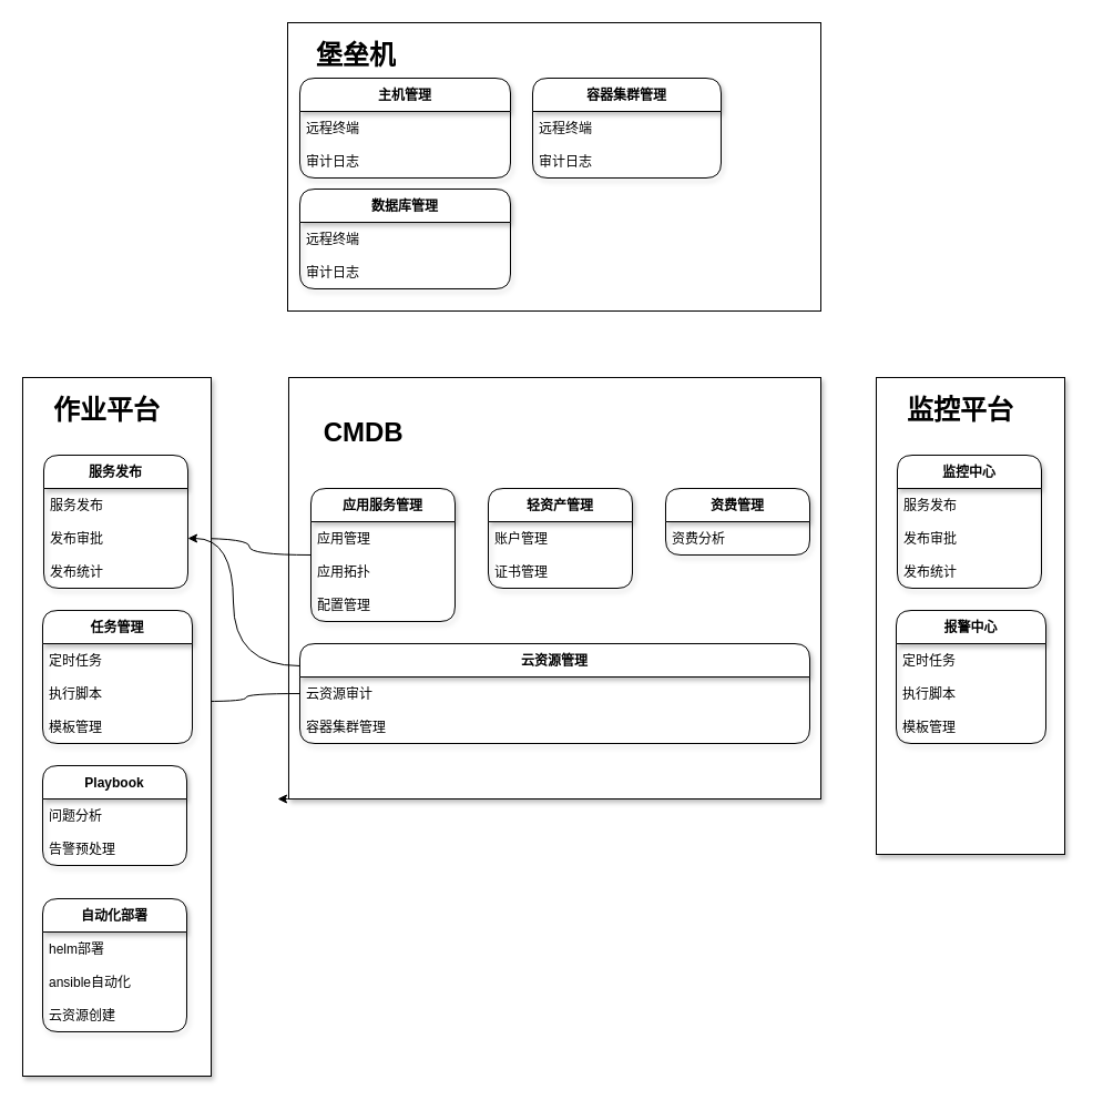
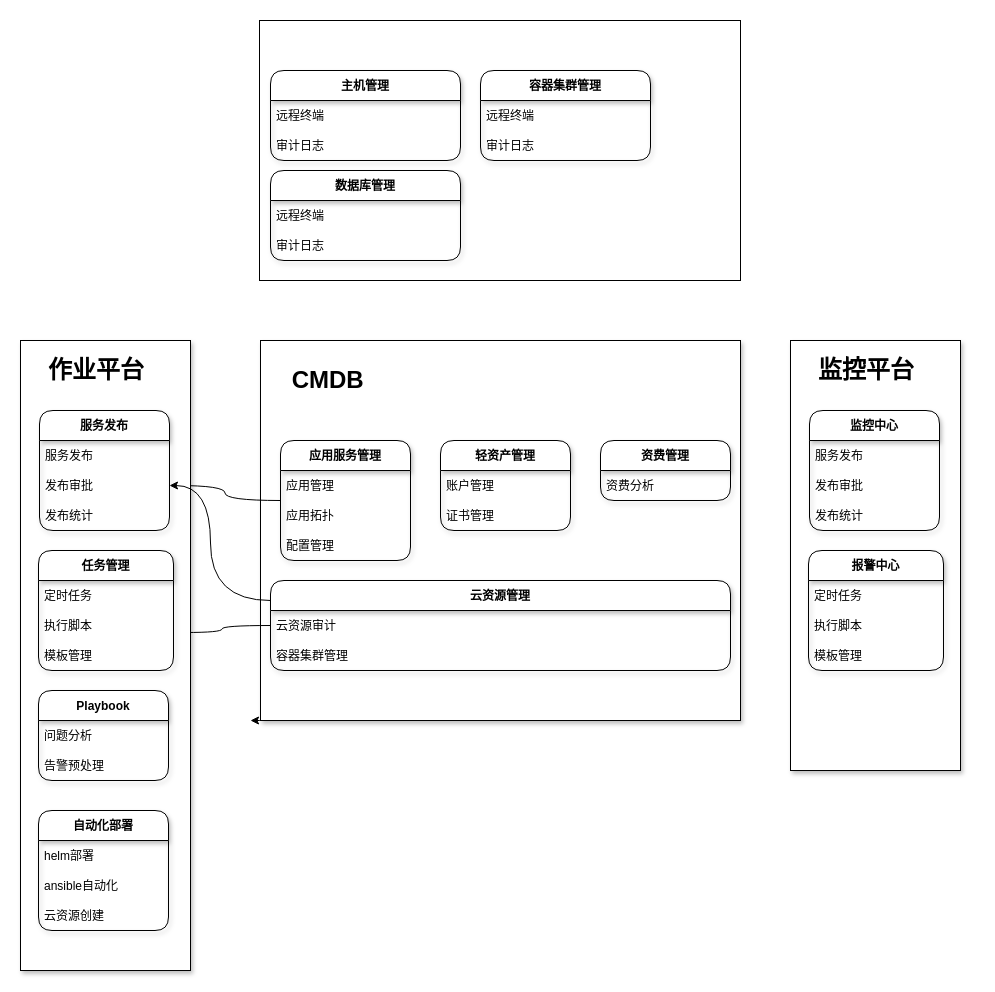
- <mxCell id="6" value="&lt;h1&gt;堡垒机&lt;/h1&gt;" style="text;html=1;strokeColor=none;fillColor=none;spacing=5;spacingTop=-20;whiteSpace=wrap;overflow=hidden;rounded=0;" parent="1" vertex="1"><mxGeometry x="280" y="30" width="160" height="40" as="geometry" /></mxCell>
- <mxCell id="4" value="&lt;h1&gt;&amp;nbsp;CMDB&lt;/h1&gt;" style="text;html=1;strokeColor=none;fillColor=none;spacing=5;spacingTop=-20;whiteSpace=wrap;overflow=hidden;rounded=0;" parent="1" vertex="1"><mxGeometry x="280" y="370" width="160" height="40" as="geometry" /></mxCell>
+ <mxCell id="4" value="&lt;h1&gt;&amp;nbsp;CMDB&lt;/h1&gt;" style="text;html=1;strokeColor=none;fillColor=none;spacing=5;spacingTop=-20;whiteSpace=wrap;overflow=hidden;rounded=0;" parent="1" vertex="1"><mxGeometry x="280" y="360" width="160" height="40" as="geometry" /></mxCell>
